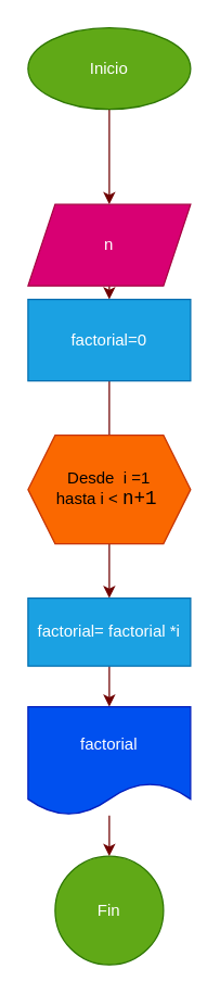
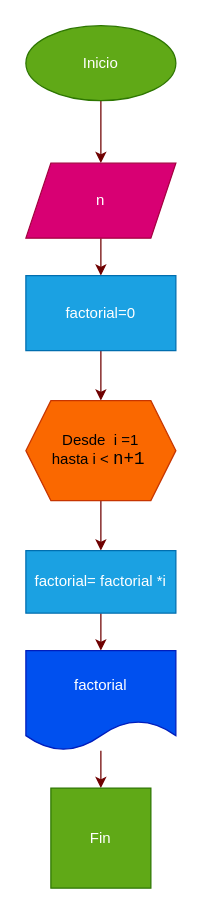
- <mxCell id="5" value="n" style="shape=parallelogram;perimeter=parallelogramPerimeter;whiteSpace=wrap;html=1;fixedSize=1;fillColor=#d80073;fontColor=#ffffff;strokeColor=#A50040;" parent="1" vertex="1"><mxGeometry x="20" y="150" width="120" height="60" as="geometry" /></mxCell>
+ <mxCell id="5" value="n" style="shape=parallelogram;perimeter=parallelogramPerimeter;whiteSpace=wrap;html=1;fixedSize=1;fillColor=#d80073;fontColor=#ffffff;strokeColor=#A50040;" parent="1" vertex="1"><mxGeometry x="20" y="130" width="120" height="60" as="geometry" /></mxCell>
- <mxCell id="6" style="edgeStyle=none;html=1;fillColor=#a20025;strokeColor=#6F0000;endArrow=none;" edge="1" parent="1" source="7" target="9"><mxGeometry relative="1" as="geometry" /></mxCell>
+ <mxCell id="6" style="edgeStyle=none;html=1;fillColor=#a20025;strokeColor=#6F0000;" edge="1" parent="1" source="7" target="9"><mxGeometry relative="1" as="geometry" /></mxCell>
- <mxCell id="14" value="Fin" style="ellipse;whiteSpace=wrap;html=1;fillColor=#60a917;strokeColor=#2D7600;fontColor=#ffffff;" vertex="1" parent="1"><mxGeometry x="40" y="630" width="80" height="80" as="geometry" /></mxCell>
+ <mxCell id="14" value="Fin" style="whiteSpace=wrap;html=1;fillColor=#60a917;strokeColor=#2D7600;fontColor=#ffffff;rounded=0;" vertex="1" parent="1"><mxGeometry x="40" y="630" width="80" height="80" as="geometry" /></mxCell>
